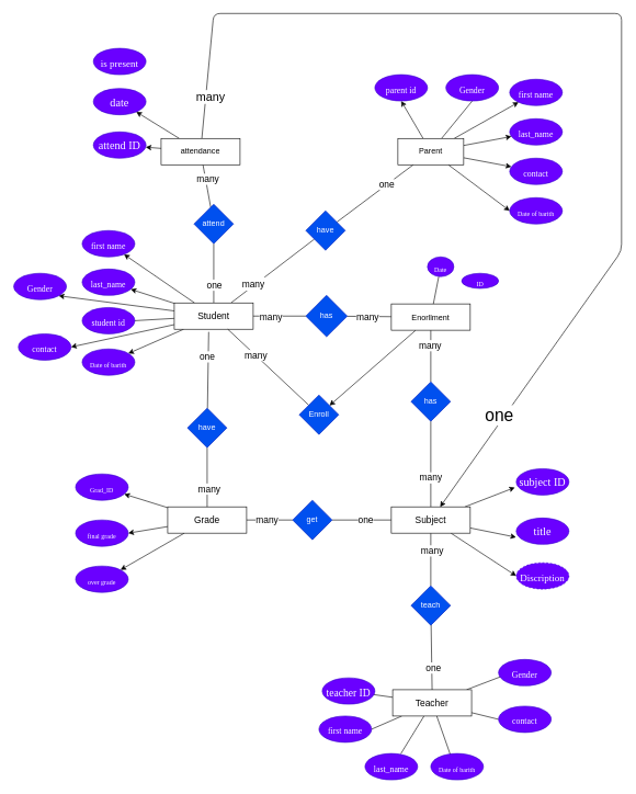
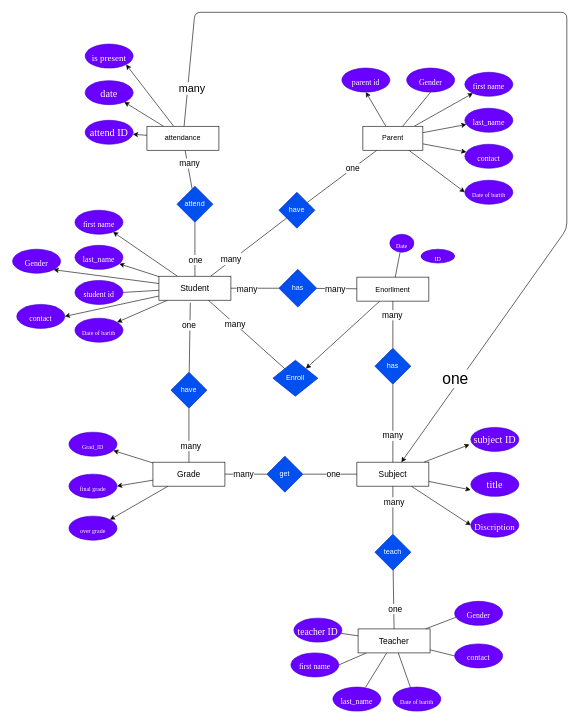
+ <mxCell id="55" style="edgeStyle=none;html=1;entryX=1;entryY=1;entryDx=0;entryDy=0;" edge="1" parent="1" source="61" target="104"><mxGeometry relative="1" as="geometry" /></mxCell>
- <mxCell id="36" value="&lt;div style=&quot;text-align: left;&quot;&gt;Enroll&lt;/div&gt;" style="rhombus;whiteSpace=wrap;html=1;rounded=0;fillColor=#0050ef;fontColor=#ffffff;strokeColor=#001DBC;" vertex="1" parent="1"><mxGeometry x="454" y="600" width="60" height="60" as="geometry" /></mxCell>
+ <mxCell id="36" value="&lt;div style=&quot;text-align: left;&quot;&gt;Enroll&lt;/div&gt;" style="rhombus;whiteSpace=wrap;html=1;rounded=0;fillColor=#0050ef;fontColor=#ffffff;strokeColor=#001DBC;" vertex="1" parent="1"><mxGeometry x="454" y="600" width="75" height="60" as="geometry" /></mxCell>
- <mxCell id="87" value="&lt;font style=&quot;font-size: 15px;&quot;&gt;Discription&lt;/font&gt;" style="ellipse;whiteSpace=wrap;html=1;rounded=0;hachureGap=4;fontFamily=Architects Daughter;fontSource=https%3A%2F%2Ffonts.googleapis.com%2Fcss%3Ffamily%3DArchitects%2BDaughter;fontSize=20;fillColor=#6a00ff;fontColor=#ffffff;strokeColor=#3700CC;dashed=1;" vertex="1" parent="1"><mxGeometry x="784" y="855" width="80" height="40" as="geometry" /></mxCell>
+ <mxCell id="87" value="&lt;font style=&quot;font-size: 15px;&quot;&gt;Discription&lt;/font&gt;" style="ellipse;whiteSpace=wrap;html=1;rounded=0;hachureGap=4;fontFamily=Architects Daughter;fontSource=https%3A%2F%2Ffonts.googleapis.com%2Fcss%3Ffamily%3DArchitects%2BDaughter;fontSize=20;fillColor=#6a00ff;fontColor=#ffffff;strokeColor=#3700CC;" vertex="1" parent="1"><mxGeometry x="784" y="855" width="80" height="40" as="geometry" /></mxCell>
